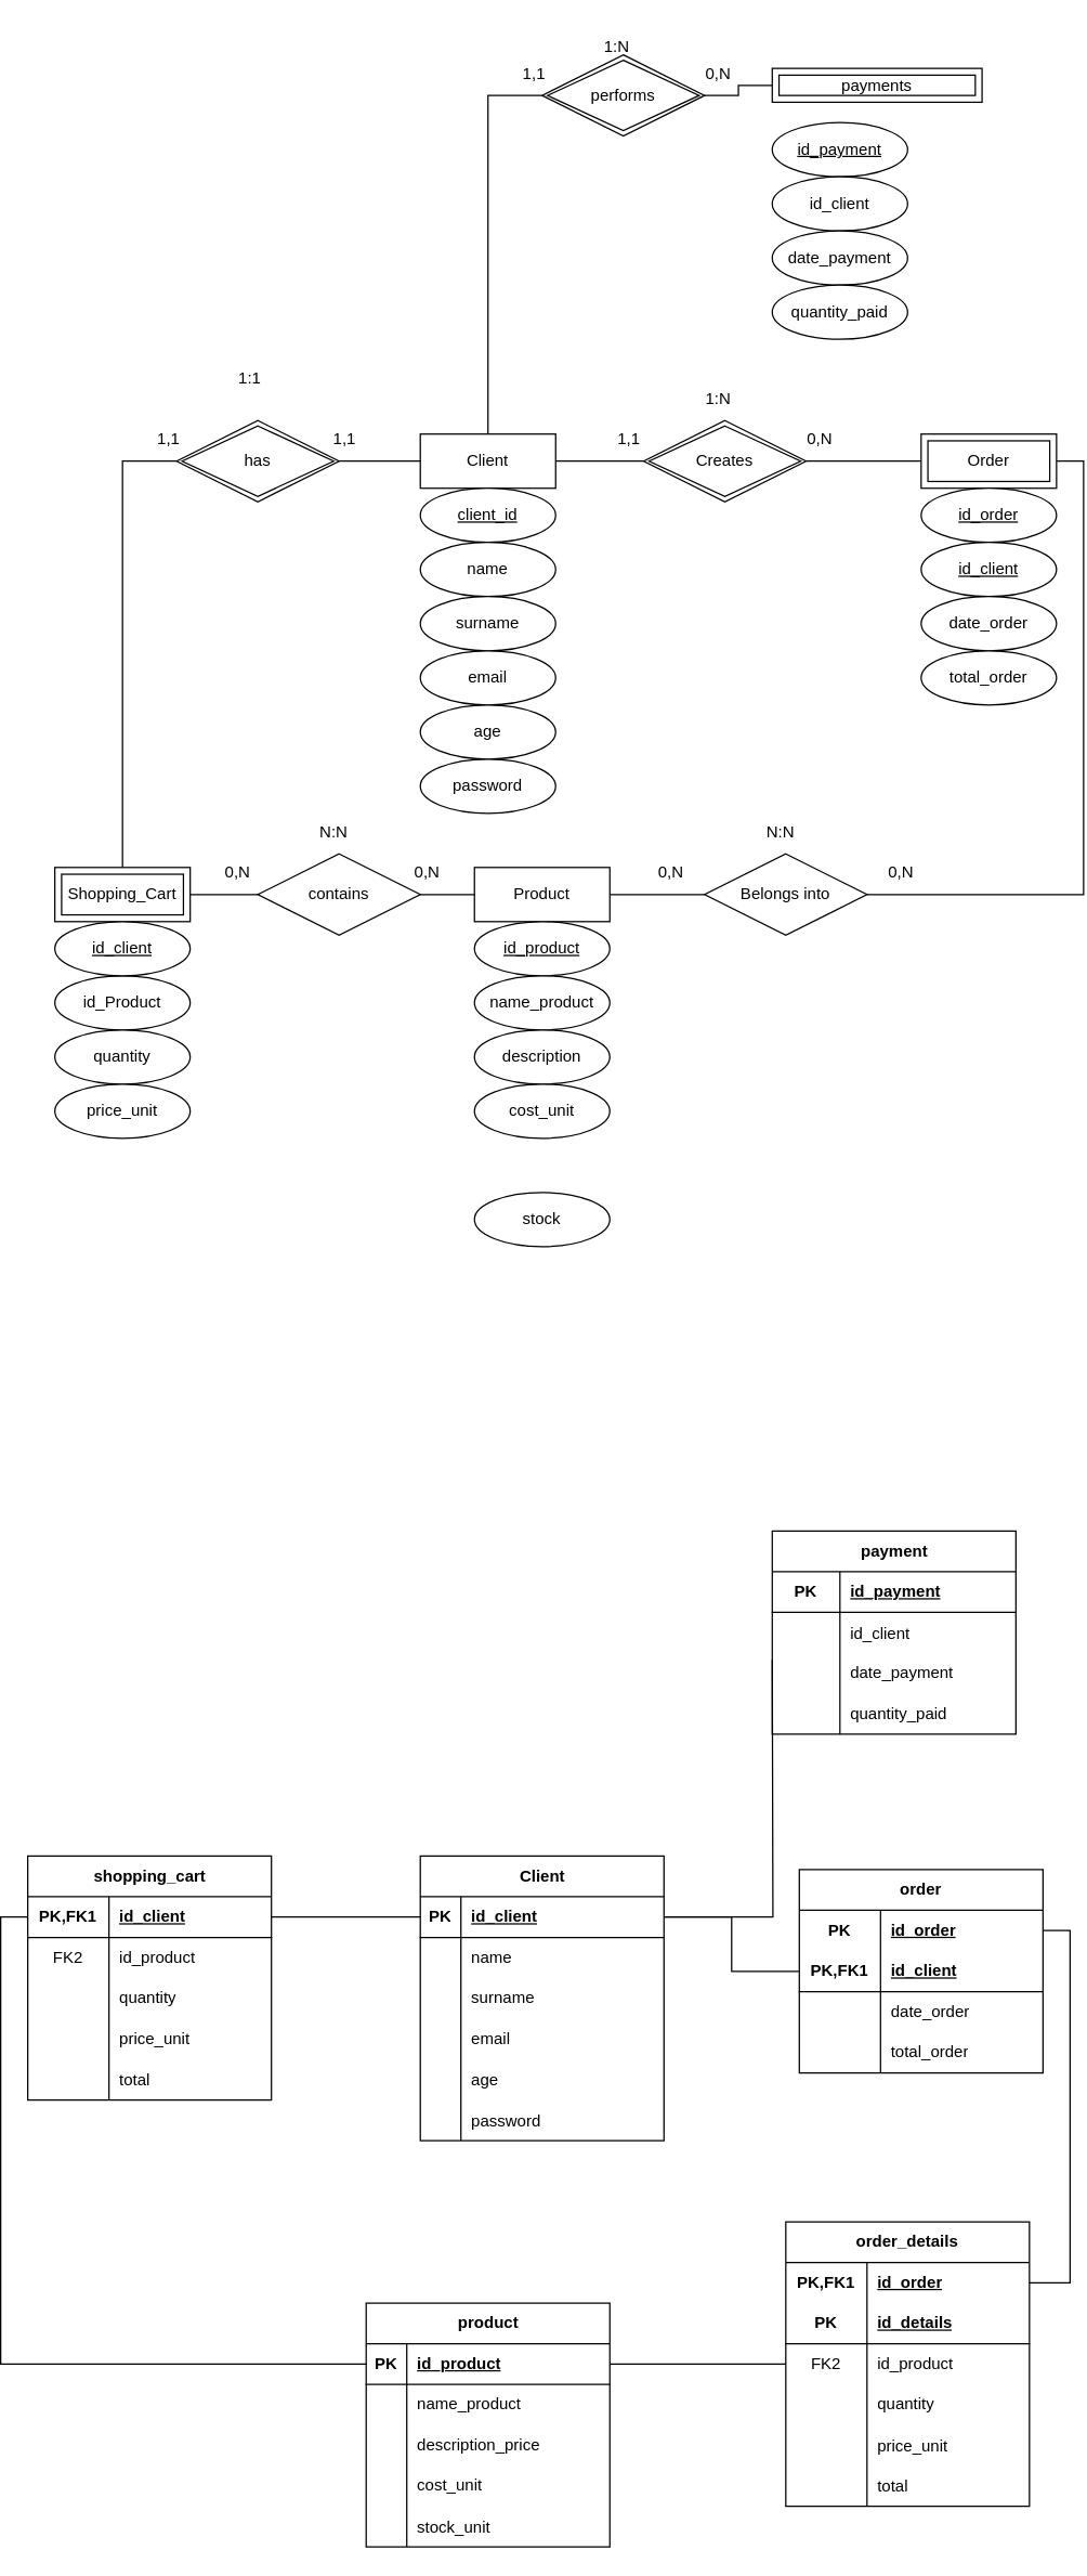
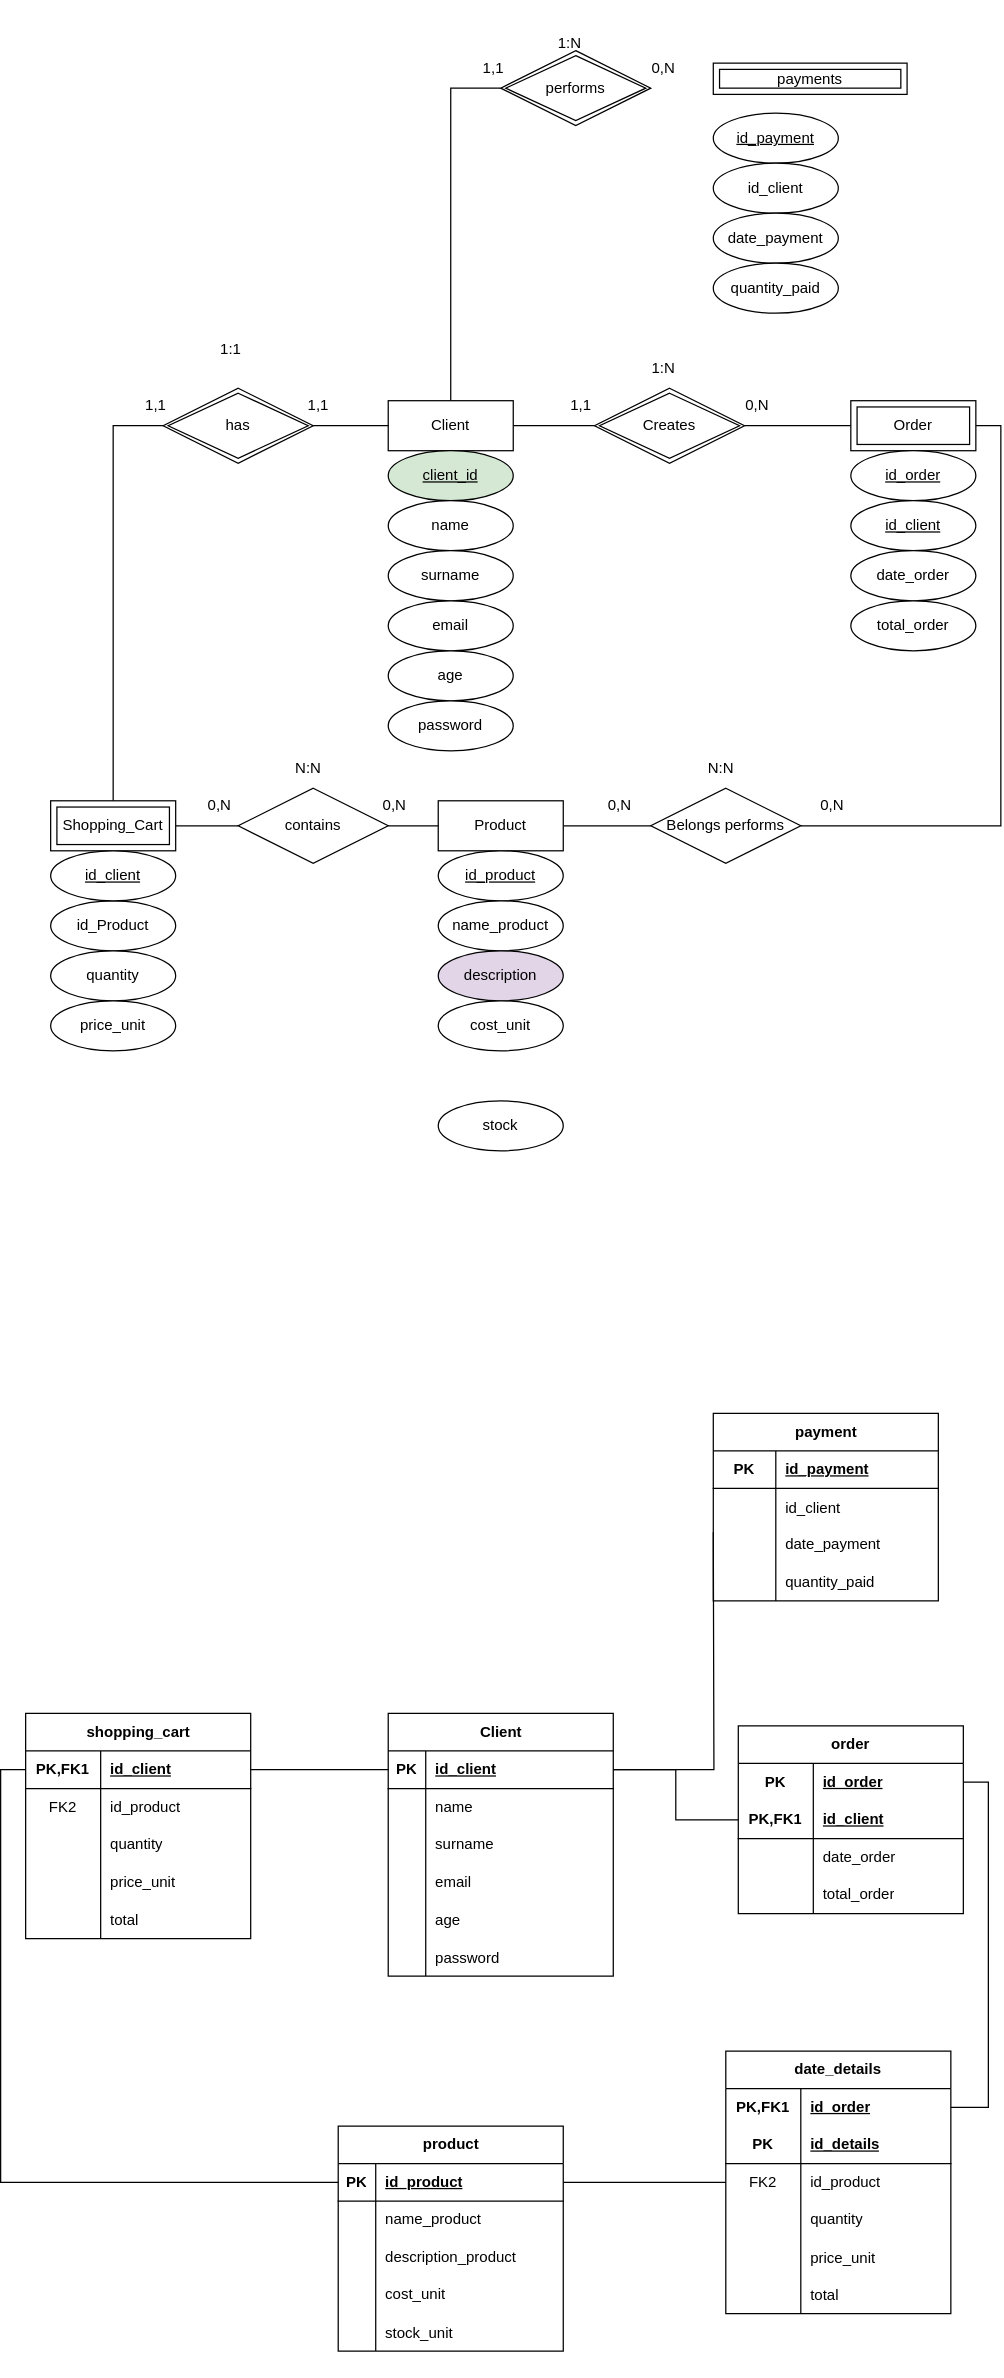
- <mxCell id="136" style="edgeStyle=orthogonalEdgeStyle;rounded=0;orthogonalLoop=1;jettySize=auto;html=1;exitX=1;exitY=0.5;exitDx=0;exitDy=0;entryX=0;entryY=0.5;entryDx=0;entryDy=0;endArrow=none;endFill=0;" parent="1" source="137" target="138" edge="1"><mxGeometry relative="1" as="geometry" /></mxCell>
- <mxCell id="116" value="client_id" style="ellipse;whiteSpace=wrap;html=1;align=center;fontStyle=4;" parent="1" vertex="1"><mxGeometry x="310" y="360" width="100" height="40" as="geometry" /></mxCell>
+ <mxCell id="116" value="client_id" style="ellipse;whiteSpace=wrap;html=1;align=center;fontStyle=4;fillColor=#d5e8d4;" parent="1" vertex="1"><mxGeometry x="310" y="360" width="100" height="40" as="geometry" /></mxCell>
- <mxCell id="16" value="Belongs into" style="shape=rhombus;perimeter=rhombusPerimeter;whiteSpace=wrap;html=1;align=center;" parent="1" vertex="1"><mxGeometry x="520" y="630" width="120" height="60" as="geometry" /></mxCell>
+ <mxCell id="16" value="Belongs performs" style="shape=rhombus;perimeter=rhombusPerimeter;whiteSpace=wrap;html=1;align=center;" parent="1" vertex="1"><mxGeometry x="520" y="630" width="120" height="60" as="geometry" /></mxCell>
- <mxCell id="128" value="description" style="ellipse;whiteSpace=wrap;html=1;align=center;" parent="1" vertex="1"><mxGeometry x="350" y="760" width="100" height="40" as="geometry" /></mxCell>
+ <mxCell id="128" value="description" style="ellipse;whiteSpace=wrap;html=1;align=center;fillColor=#e1d5e7;" parent="1" vertex="1"><mxGeometry x="350" y="760" width="100" height="40" as="geometry" /></mxCell>
- <mxCell id="93" value="order_details" style="shape=table;startSize=30;container=1;collapsible=1;childLayout=tableLayout;fixedRows=1;rowLines=0;fontStyle=1;align=center;resizeLast=1;html=1;whiteSpace=wrap;" parent="1" vertex="1"><mxGeometry x="580" y="1640" width="180" height="210" as="geometry" /></mxCell>
+ <mxCell id="93" value="date_details" style="shape=table;startSize=30;container=1;collapsible=1;childLayout=tableLayout;fixedRows=1;rowLines=0;fontStyle=1;align=center;resizeLast=1;html=1;whiteSpace=wrap;" parent="1" vertex="1"><mxGeometry x="580" y="1640" width="180" height="210" as="geometry" /></mxCell>
- <mxCell id="86" value="description_price" style="shape=partialRectangle;connectable=0;fillColor=none;top=0;left=0;bottom=0;right=0;align=left;spacingLeft=6;overflow=hidden;whiteSpace=wrap;html=1;" parent="84" vertex="1"><mxGeometry x="30" width="150" height="30" as="geometry"><mxRectangle width="150" height="30" as="alternateBounds" /></mxGeometry></mxCell>
+ <mxCell id="86" value="description_product" style="shape=partialRectangle;connectable=0;fillColor=none;top=0;left=0;bottom=0;right=0;align=left;spacingLeft=6;overflow=hidden;whiteSpace=wrap;html=1;" parent="84" vertex="1"><mxGeometry x="30" width="150" height="30" as="geometry"><mxRectangle width="150" height="30" as="alternateBounds" /></mxGeometry></mxCell>
